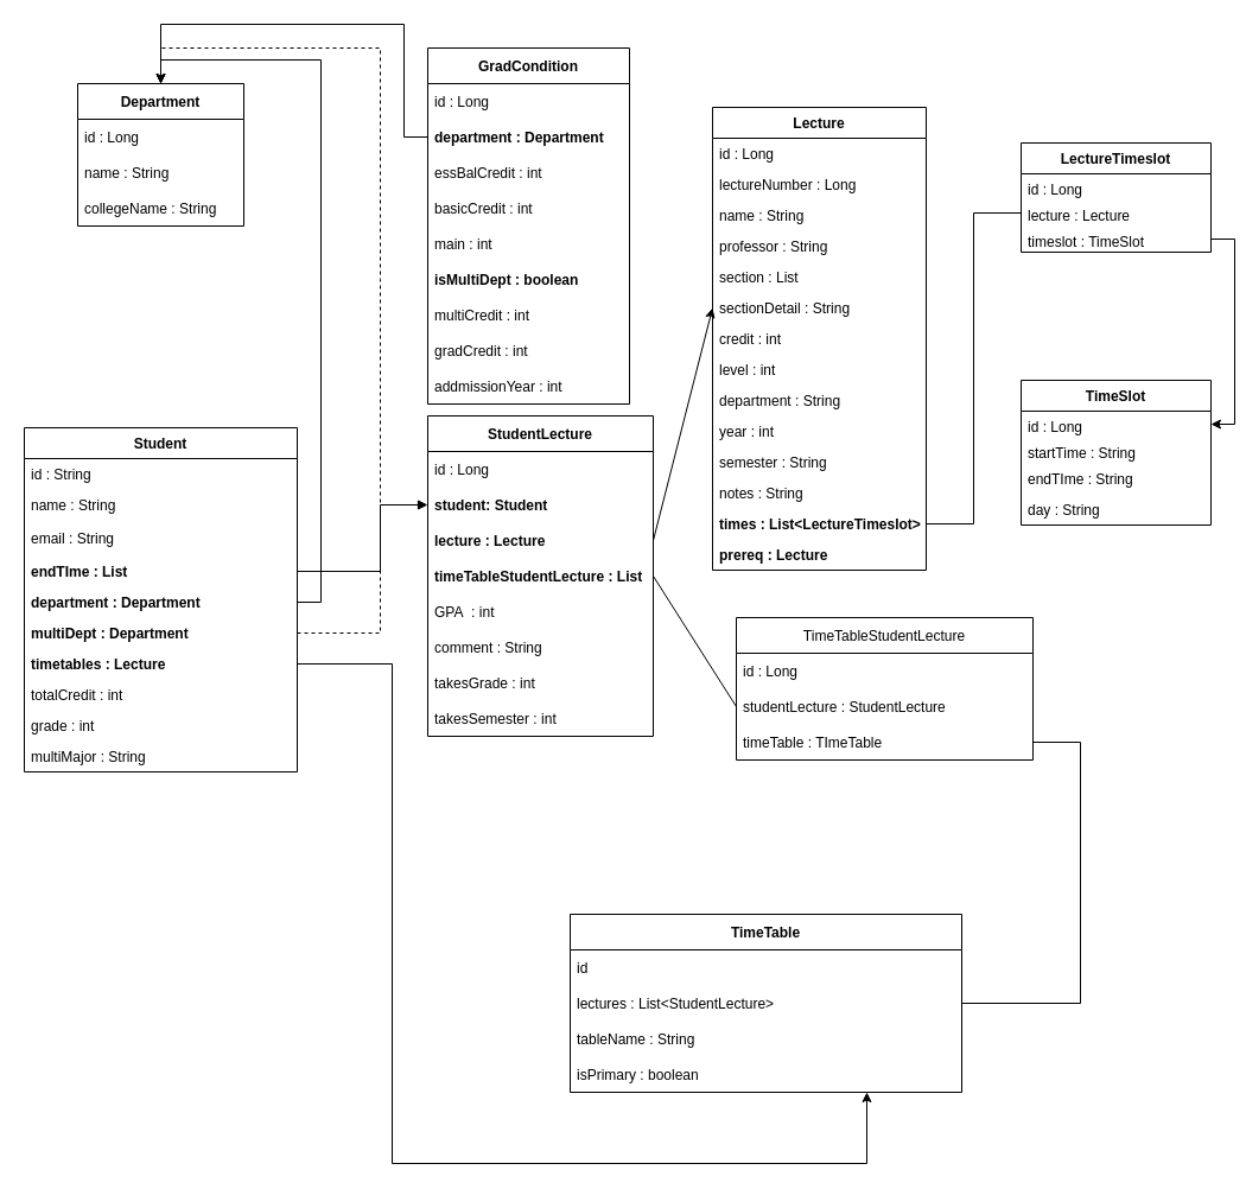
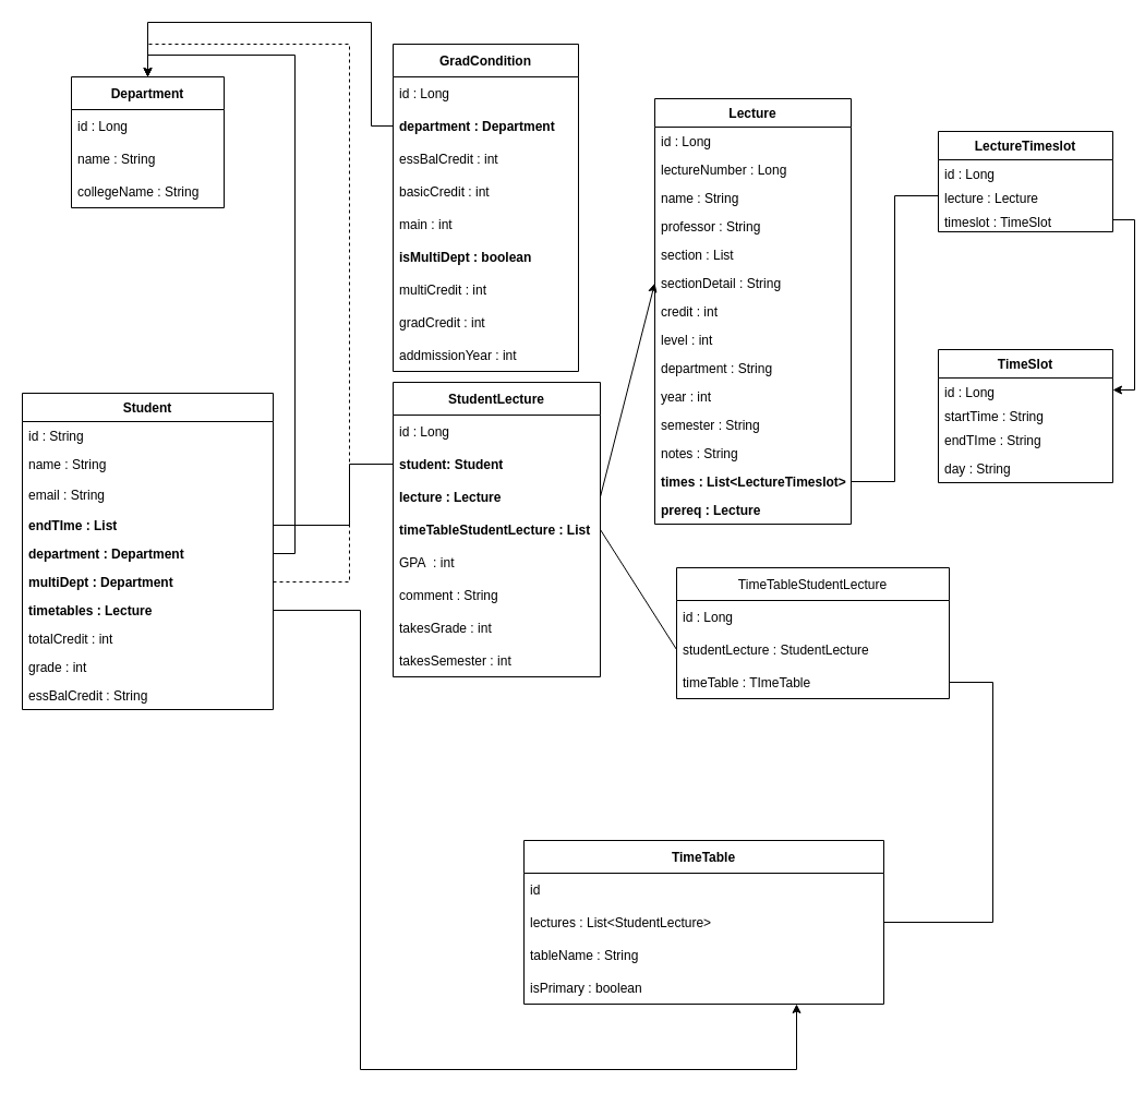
- <mxCell id="58" value="" style="endArrow=block;html=1;rounded=0;exitX=1;exitY=0.5;exitDx=0;exitDy=0;entryX=0;entryY=0.5;entryDx=0;entryDy=0;" parent="1" source="6" target="51" edge="1"><mxGeometry width="50" height="50" relative="1" as="geometry"><mxPoint x="620" y="600" as="sourcePoint" /><mxPoint x="670" y="550" as="targetPoint" /><Array as="points"><mxPoint x="320" y="481" /><mxPoint x="320" y="425" /></Array></mxGeometry></mxCell>
+ <mxCell id="58" value="" style="endArrow=none;html=1;rounded=0;exitX=1;exitY=0.5;exitDx=0;exitDy=0;entryX=0;entryY=0.5;entryDx=0;entryDy=0;" parent="1" source="6" target="51" edge="1"><mxGeometry width="50" height="50" relative="1" as="geometry"><mxPoint x="620" y="600" as="sourcePoint" /><mxPoint x="670" y="550" as="targetPoint" /><Array as="points"><mxPoint x="320" y="481" /><mxPoint x="320" y="425" /></Array></mxGeometry></mxCell>
- <mxCell id="12" value="multiMajor : String" style="text;align=left;verticalAlign=top;spacingLeft=4;spacingRight=4;overflow=hidden;rotatable=0;points=[[0,0.5],[1,0.5]];portConstraint=eastwest;rounded=0;shadow=0;html=0;fontStyle=0" parent="2" vertex="1"><mxGeometry y="264" width="230" height="26" as="geometry" /></mxCell>
+ <mxCell id="12" value="essBalCredit : String" style="text;align=left;verticalAlign=top;spacingLeft=4;spacingRight=4;overflow=hidden;rotatable=0;points=[[0,0.5],[1,0.5]];portConstraint=eastwest;rounded=0;shadow=0;html=0;fontStyle=0" parent="2" vertex="1"><mxGeometry y="264" width="230" height="26" as="geometry" /></mxCell>
